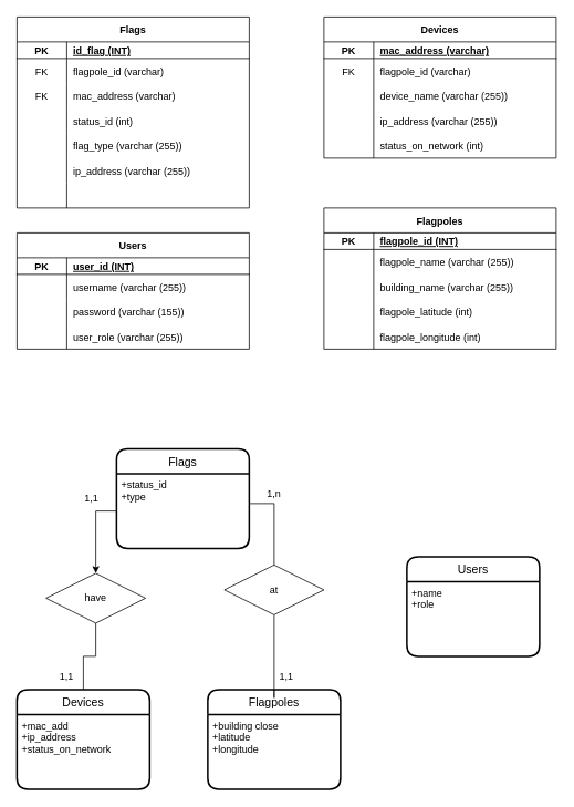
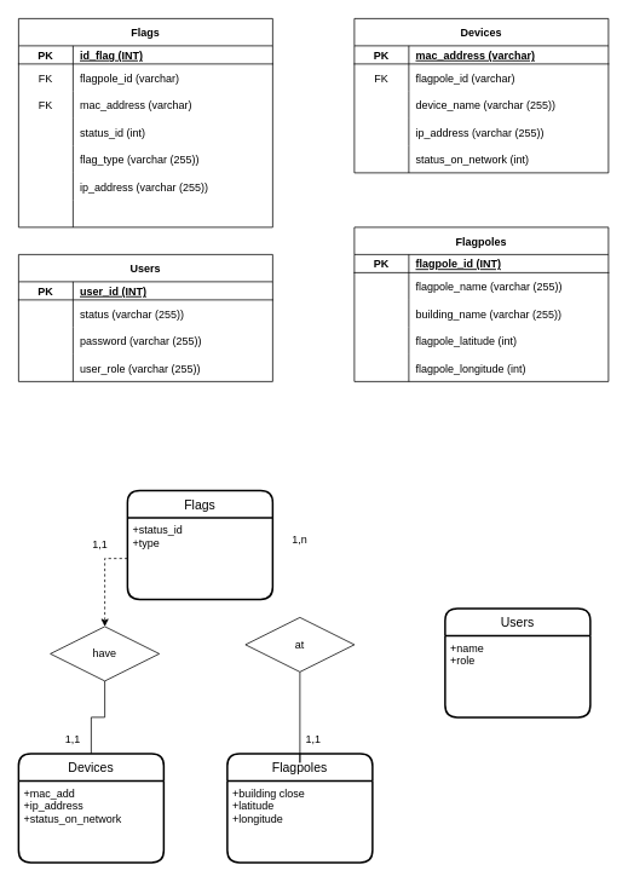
- <mxCell id="62" value="username (varchar (255))" style="shape=partialRectangle;connectable=0;fillColor=none;top=0;left=0;bottom=0;right=0;align=left;spacingLeft=6;overflow=hidden;" vertex="1" parent="60"><mxGeometry x="60" width="220" height="30" as="geometry"><mxRectangle width="220" height="30" as="alternateBounds" /></mxGeometry></mxCell>
+ <mxCell id="62" value="status (varchar (255))" style="shape=partialRectangle;connectable=0;fillColor=none;top=0;left=0;bottom=0;right=0;align=left;spacingLeft=6;overflow=hidden;" vertex="1" parent="60"><mxGeometry x="60" width="220" height="30" as="geometry"><mxRectangle width="220" height="30" as="alternateBounds" /></mxGeometry></mxCell>
- <mxCell id="65" value="password (varchar (155))" style="shape=partialRectangle;connectable=0;fillColor=none;top=0;left=0;bottom=0;right=0;align=left;spacingLeft=6;overflow=hidden;" vertex="1" parent="63"><mxGeometry x="60" width="220" height="30" as="geometry"><mxRectangle width="220" height="30" as="alternateBounds" /></mxGeometry></mxCell>
+ <mxCell id="65" value="password (varchar (255))" style="shape=partialRectangle;connectable=0;fillColor=none;top=0;left=0;bottom=0;right=0;align=left;spacingLeft=6;overflow=hidden;" vertex="1" parent="63"><mxGeometry x="60" width="220" height="30" as="geometry"><mxRectangle width="220" height="30" as="alternateBounds" /></mxGeometry></mxCell>
- <mxCell id="79" style="edgeStyle=orthogonalEdgeStyle;rounded=0;orthogonalLoop=1;jettySize=auto;html=1;exitX=1;exitY=0.4;exitDx=0;exitDy=0;entryX=0.5;entryY=0;entryDx=0;entryDy=0;endArrow=none;endFill=0;exitPerimeter=0;" edge="1" parent="1" source="70" target="78"><mxGeometry relative="1" as="geometry" /></mxCell>
- <mxCell id="82" style="edgeStyle=orthogonalEdgeStyle;rounded=0;orthogonalLoop=1;jettySize=auto;html=1;exitX=0;exitY=0.5;exitDx=0;exitDy=0;entryX=0.5;entryY=0;entryDx=0;entryDy=0;" edge="1" parent="1" source="70" target="81"><mxGeometry relative="1" as="geometry" /></mxCell>
+ <mxCell id="82" style="edgeStyle=orthogonalEdgeStyle;rounded=0;orthogonalLoop=1;jettySize=auto;html=1;exitX=0;exitY=0.5;exitDx=0;exitDy=0;entryX=0.5;entryY=0;entryDx=0;entryDy=0;dashed=1;" edge="1" parent="1" source="70" target="81"><mxGeometry relative="1" as="geometry" /></mxCell>
